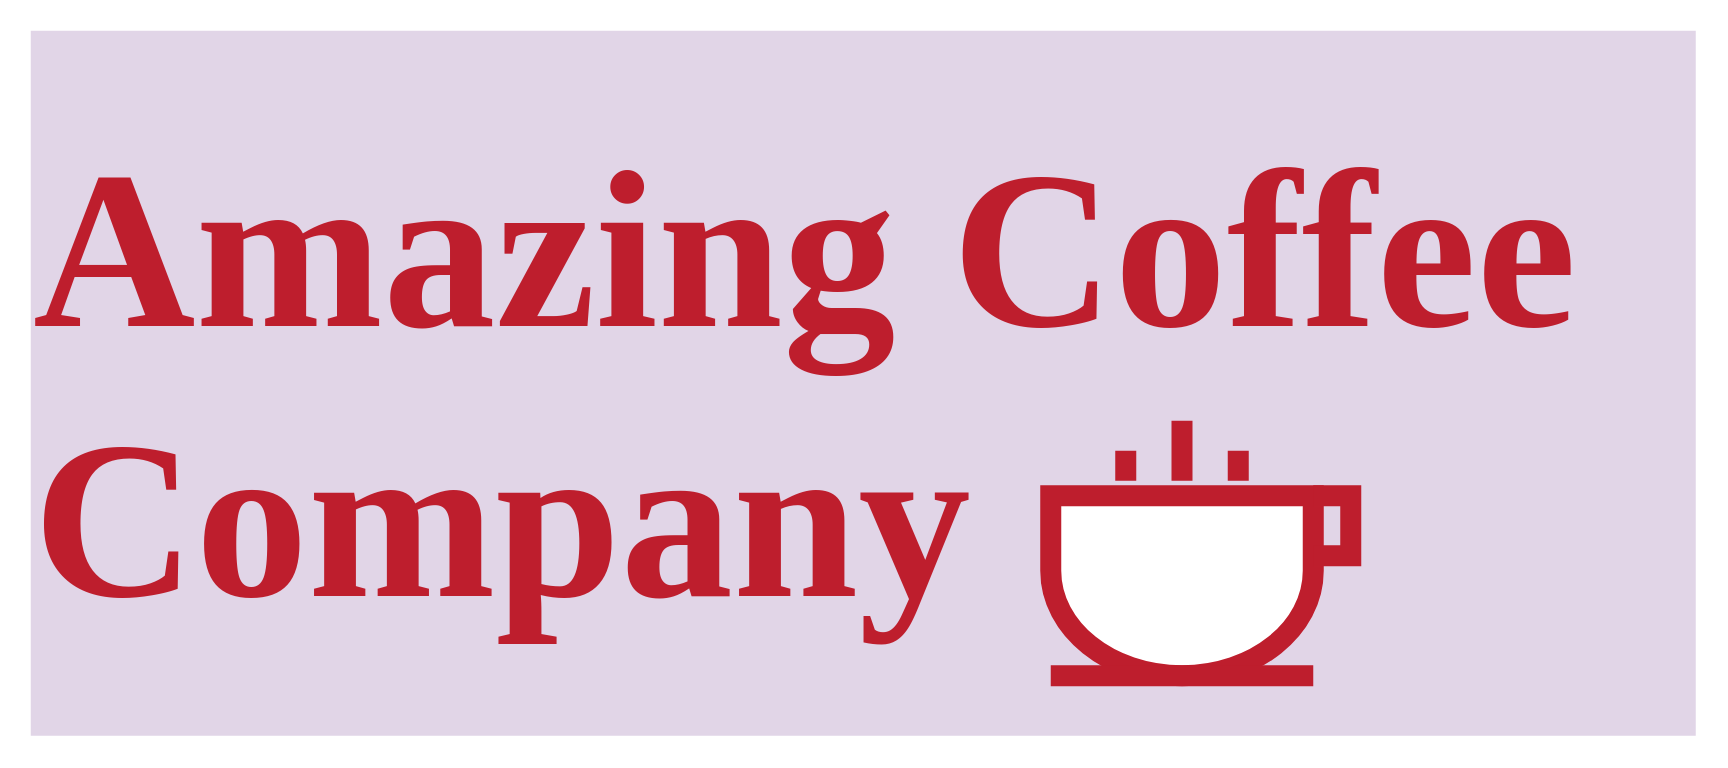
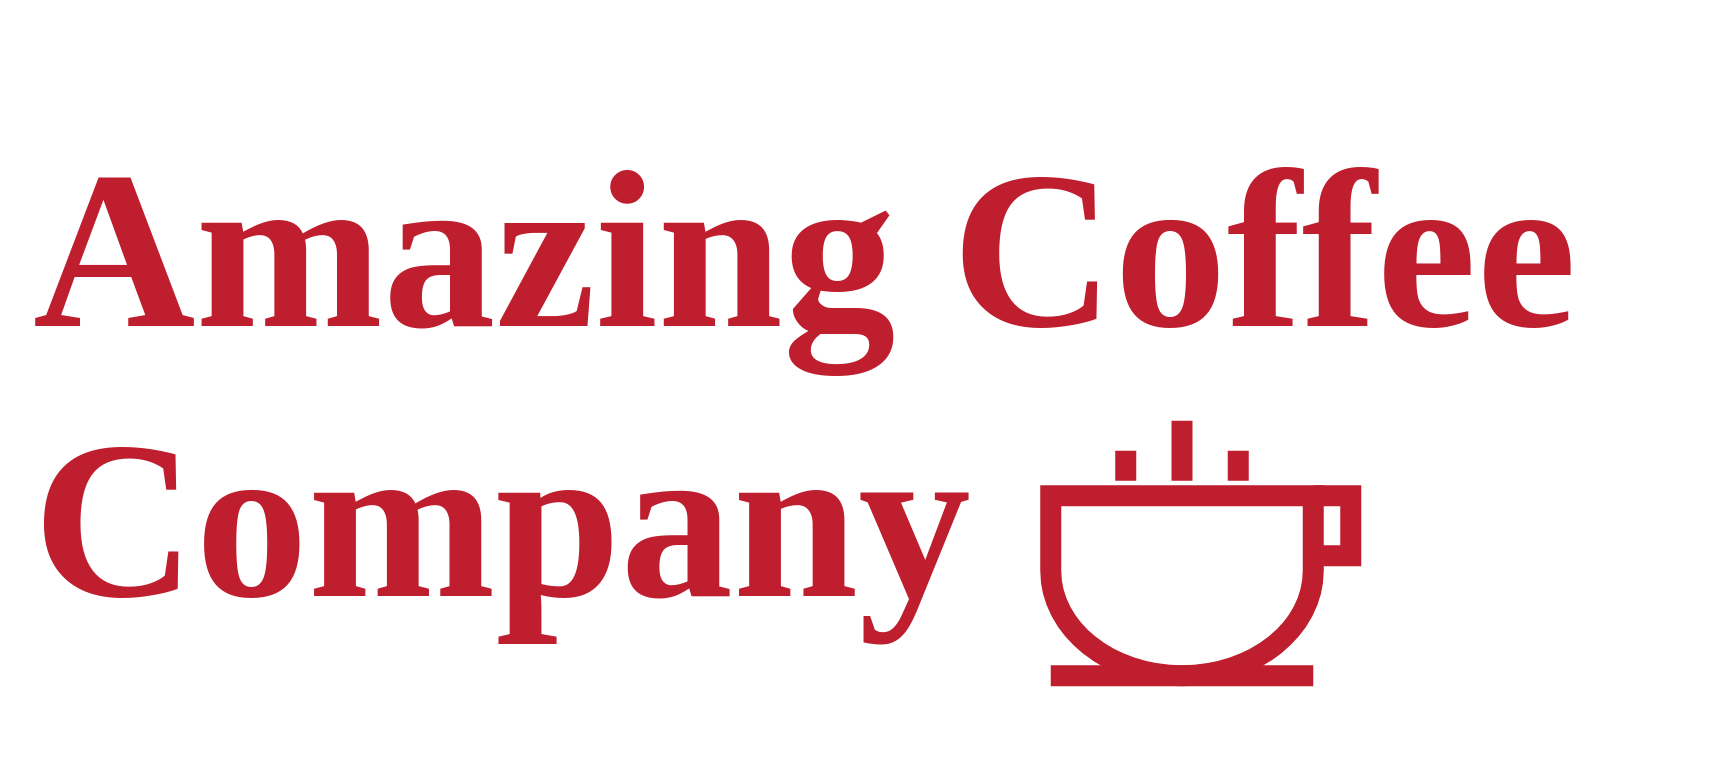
- <mxCell id="2" value="&lt;font size=&quot;1&quot; color=&quot;#be1e2d&quot; style=&quot;&quot; data-font-src=&quot;https://fonts.googleapis.com/css?family=Cedarville+Cursive&quot; face=&quot;Cedarville Cursive&quot;&gt;&lt;b style=&quot;font-size: 150px;&quot;&gt;Amazing Coffee Company&lt;/b&gt;&lt;/font&gt;" style="rounded=0;whiteSpace=wrap;html=1;align=left;strokeColor=none;fillColor=#e1d5e7;" parent="1" vertex="1"><mxGeometry x="20" y="20" width="1110" height="470" as="geometry" /></mxCell>
+ <mxCell id="2" value="&lt;font size=&quot;1&quot; color=&quot;#be1e2d&quot; style=&quot;&quot; data-font-src=&quot;https://fonts.googleapis.com/css?family=Cedarville+Cursive&quot; face=&quot;Cedarville Cursive&quot;&gt;&lt;b style=&quot;font-size: 150px;&quot;&gt;Amazing Coffee Company&lt;/b&gt;&lt;/font&gt;" style="rounded=0;whiteSpace=wrap;html=1;align=left;strokeColor=none;" parent="1" vertex="1"><mxGeometry x="20" y="20" width="1110" height="470" as="geometry" /></mxCell>
